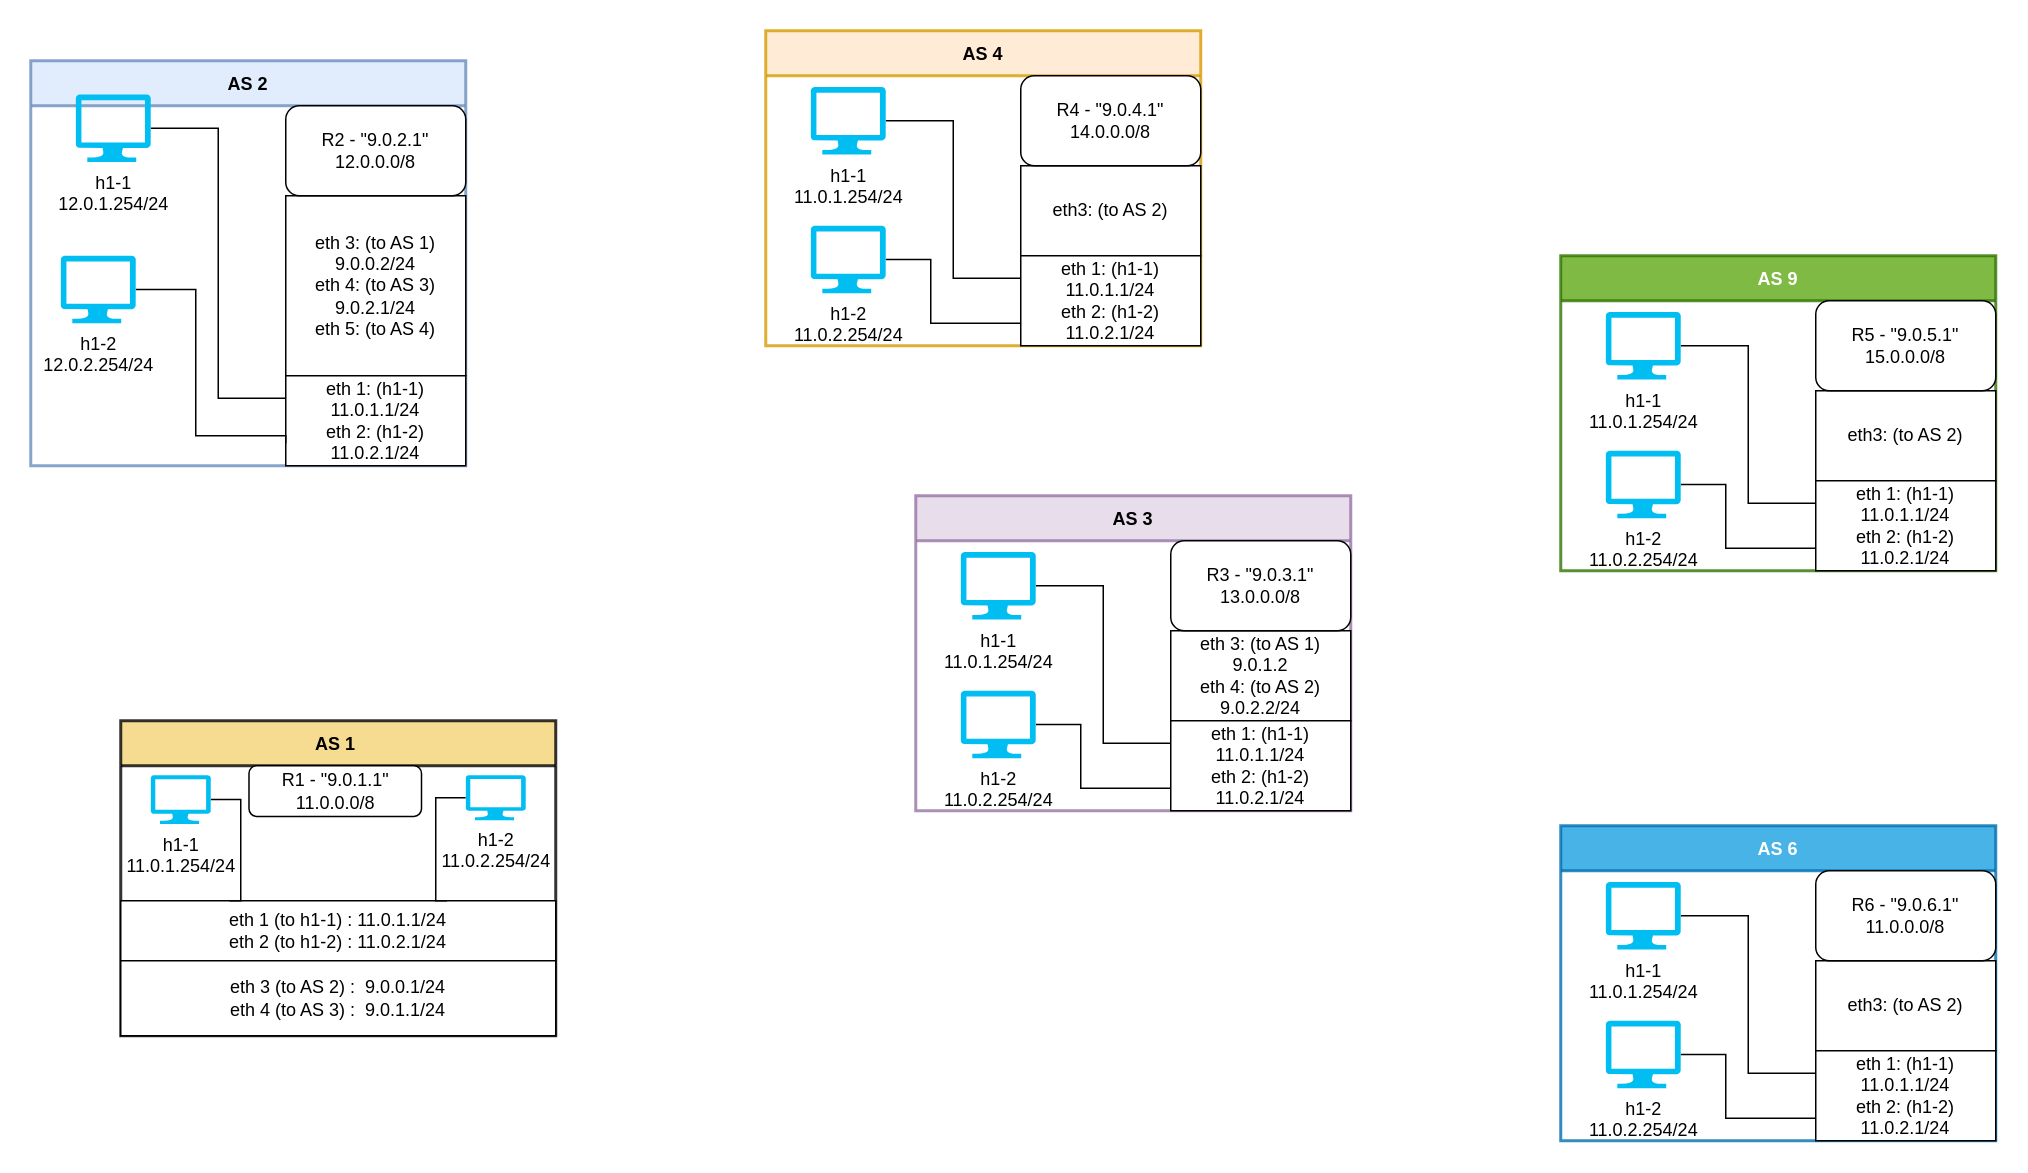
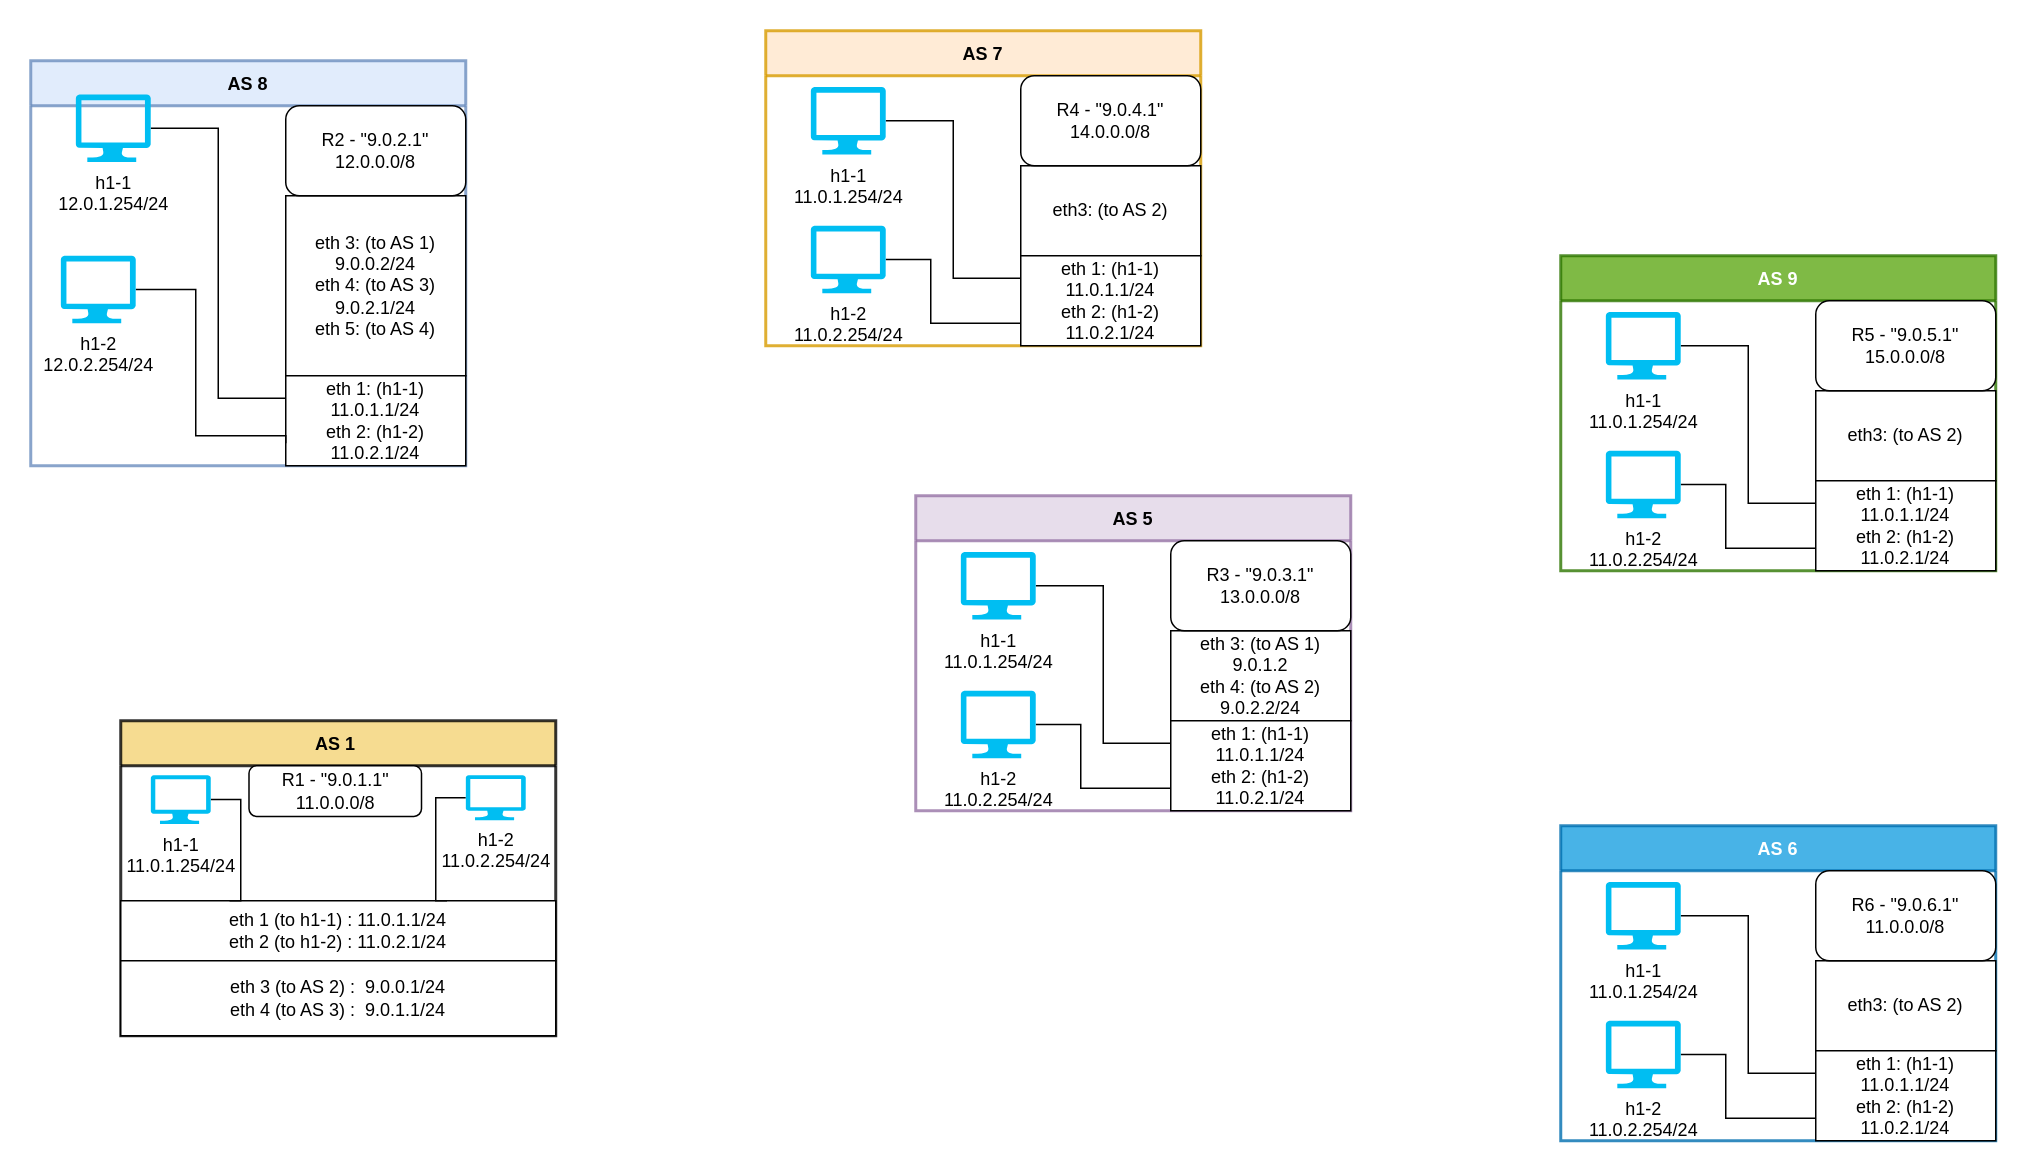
- <mxCell id="26" value="AS 4" style="swimlane;rounded=0;shadow=0;glass=0;fillColor=#ffe6cc;opacity=80;strokeWidth=2;startSize=30;strokeColor=#d79b00;" vertex="1" parent="1"><mxGeometry x="510" y="20" width="290" height="210" as="geometry" /></mxCell>
+ <mxCell id="26" value="AS 7" style="swimlane;rounded=0;shadow=0;glass=0;fillColor=#ffe6cc;opacity=80;strokeWidth=2;startSize=30;strokeColor=#d79b00;" vertex="1" parent="1"><mxGeometry x="510" y="20" width="290" height="210" as="geometry" /></mxCell>
- <mxCell id="10" value="AS 2" style="swimlane;rounded=0;shadow=0;glass=0;fillColor=#dae8fc;opacity=80;strokeWidth=2;startSize=30;strokeColor=#6c8ebf;" vertex="1" parent="1"><mxGeometry x="20" y="40" width="290" height="270" as="geometry" /></mxCell>
+ <mxCell id="10" value="AS 8" style="swimlane;rounded=0;shadow=0;glass=0;fillColor=#dae8fc;opacity=80;strokeWidth=2;startSize=30;strokeColor=#6c8ebf;" vertex="1" parent="1"><mxGeometry x="20" y="40" width="290" height="270" as="geometry" /></mxCell>
- <mxCell id="18" value="AS 3" style="swimlane;rounded=0;shadow=0;glass=0;fillColor=#e1d5e7;opacity=80;strokeWidth=2;startSize=30;strokeColor=#9673a6;" vertex="1" parent="1"><mxGeometry x="610" y="330" width="290" height="210" as="geometry" /></mxCell>
+ <mxCell id="18" value="AS 5" style="swimlane;rounded=0;shadow=0;glass=0;fillColor=#e1d5e7;opacity=80;strokeWidth=2;startSize=30;strokeColor=#9673a6;" vertex="1" parent="1"><mxGeometry x="610" y="330" width="290" height="210" as="geometry" /></mxCell>
